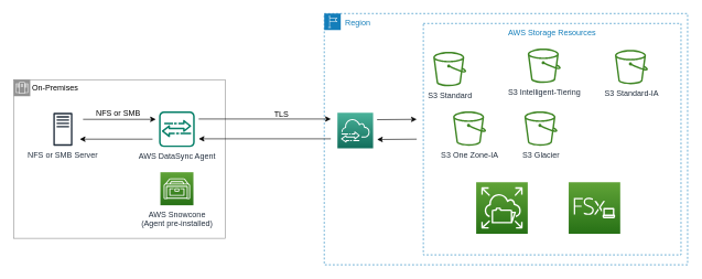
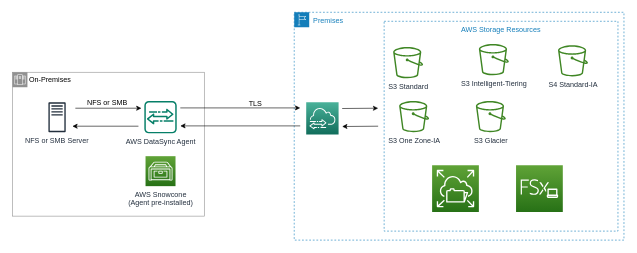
- <mxCell id="9" value="Region" style="points=[[0,0],[0.25,0],[0.5,0],[0.75,0],[1,0],[1,0.25],[1,0.5],[1,0.75],[1,1],[0.75,1],[0.5,1],[0.25,1],[0,1],[0,0.75],[0,0.5],[0,0.25]];outlineConnect=0;gradientColor=none;html=1;whiteSpace=wrap;fontSize=12;fontStyle=0;container=1;pointerEvents=0;collapsible=0;recursiveResize=0;shape=mxgraph.aws4.group;grIcon=mxgraph.aws4.group_region;strokeColor=#147EBA;fillColor=none;verticalAlign=top;align=left;spacingLeft=30;fontColor=#147EBA;dashed=1;" vertex="1" parent="1"><mxGeometry x="490" y="20" width="550" height="380" as="geometry" /></mxCell>
+ <mxCell id="9" value="Premises" style="points=[[0,0],[0.25,0],[0.5,0],[0.75,0],[1,0],[1,0.25],[1,0.5],[1,0.75],[1,1],[0.75,1],[0.5,1],[0.25,1],[0,1],[0,0.75],[0,0.5],[0,0.25]];outlineConnect=0;gradientColor=none;html=1;whiteSpace=wrap;fontSize=12;fontStyle=0;container=1;pointerEvents=0;collapsible=0;recursiveResize=0;shape=mxgraph.aws4.group;grIcon=mxgraph.aws4.group_region;strokeColor=#147EBA;fillColor=none;verticalAlign=top;align=left;spacingLeft=30;fontColor=#147EBA;dashed=1;" vertex="1" parent="1"><mxGeometry x="490" y="20" width="550" height="380" as="geometry" /></mxCell>
- <mxCell id="13" value="S3 Standard-IA" style="sketch=0;outlineConnect=0;fontColor=#232F3E;gradientColor=none;fillColor=#3F8624;strokeColor=none;dashed=0;verticalLabelPosition=bottom;verticalAlign=top;align=center;html=1;fontSize=12;fontStyle=0;aspect=fixed;pointerEvents=1;shape=mxgraph.aws4.bucket;" vertex="1" parent="11"><mxGeometry x="290" y="40" width="50" height="52" as="geometry" /></mxCell>
+ <mxCell id="13" value="S4 Standard-IA" style="sketch=0;outlineConnect=0;fontColor=#232F3E;gradientColor=none;fillColor=#3F8624;strokeColor=none;dashed=0;verticalLabelPosition=bottom;verticalAlign=top;align=center;html=1;fontSize=12;fontStyle=0;aspect=fixed;pointerEvents=1;shape=mxgraph.aws4.bucket;" vertex="1" parent="11"><mxGeometry x="290" y="40" width="50" height="52" as="geometry" /></mxCell>
- <mxCell id="17" value="S3 One Zone-IA" style="sketch=0;outlineConnect=0;fontColor=#232F3E;gradientColor=none;fillColor=#3F8624;strokeColor=none;dashed=0;verticalLabelPosition=bottom;verticalAlign=top;align=center;html=1;fontSize=12;fontStyle=0;aspect=fixed;pointerEvents=1;shape=mxgraph.aws4.bucket;" vertex="1" parent="11"><mxGeometry x="45" y="133" width="50" height="52" as="geometry" /></mxCell>
+ <mxCell id="17" value="S3 One Zone-IA" style="sketch=0;outlineConnect=0;fontColor=#232F3E;gradientColor=none;fillColor=#3F8624;strokeColor=none;dashed=0;verticalLabelPosition=bottom;verticalAlign=top;align=center;html=1;fontSize=12;fontStyle=0;aspect=fixed;pointerEvents=1;shape=mxgraph.aws4.bucket;" vertex="1" parent="11"><mxGeometry x="25" y="133" width="50" height="52" as="geometry" /></mxCell>
